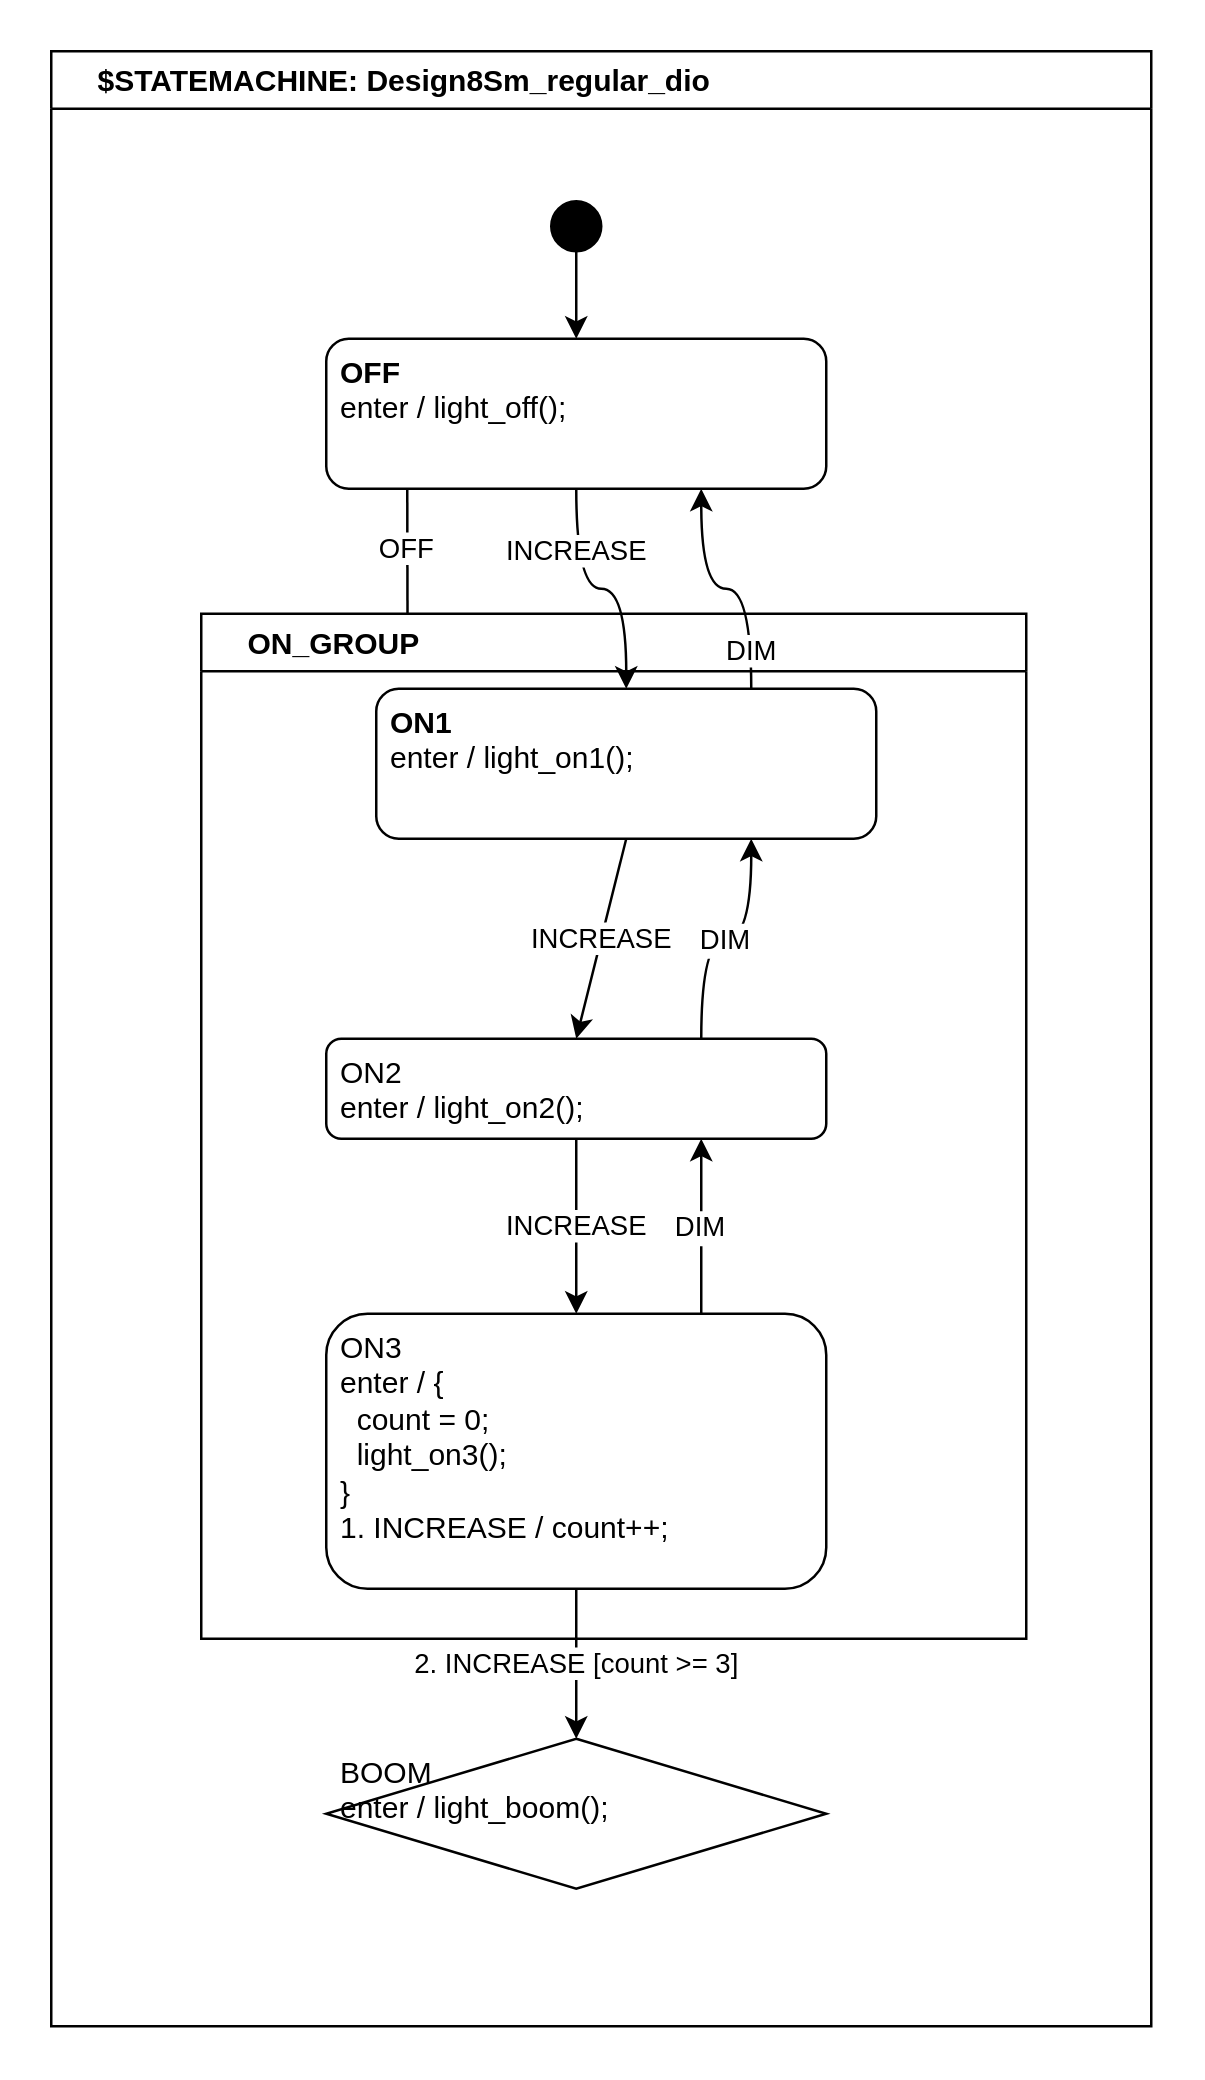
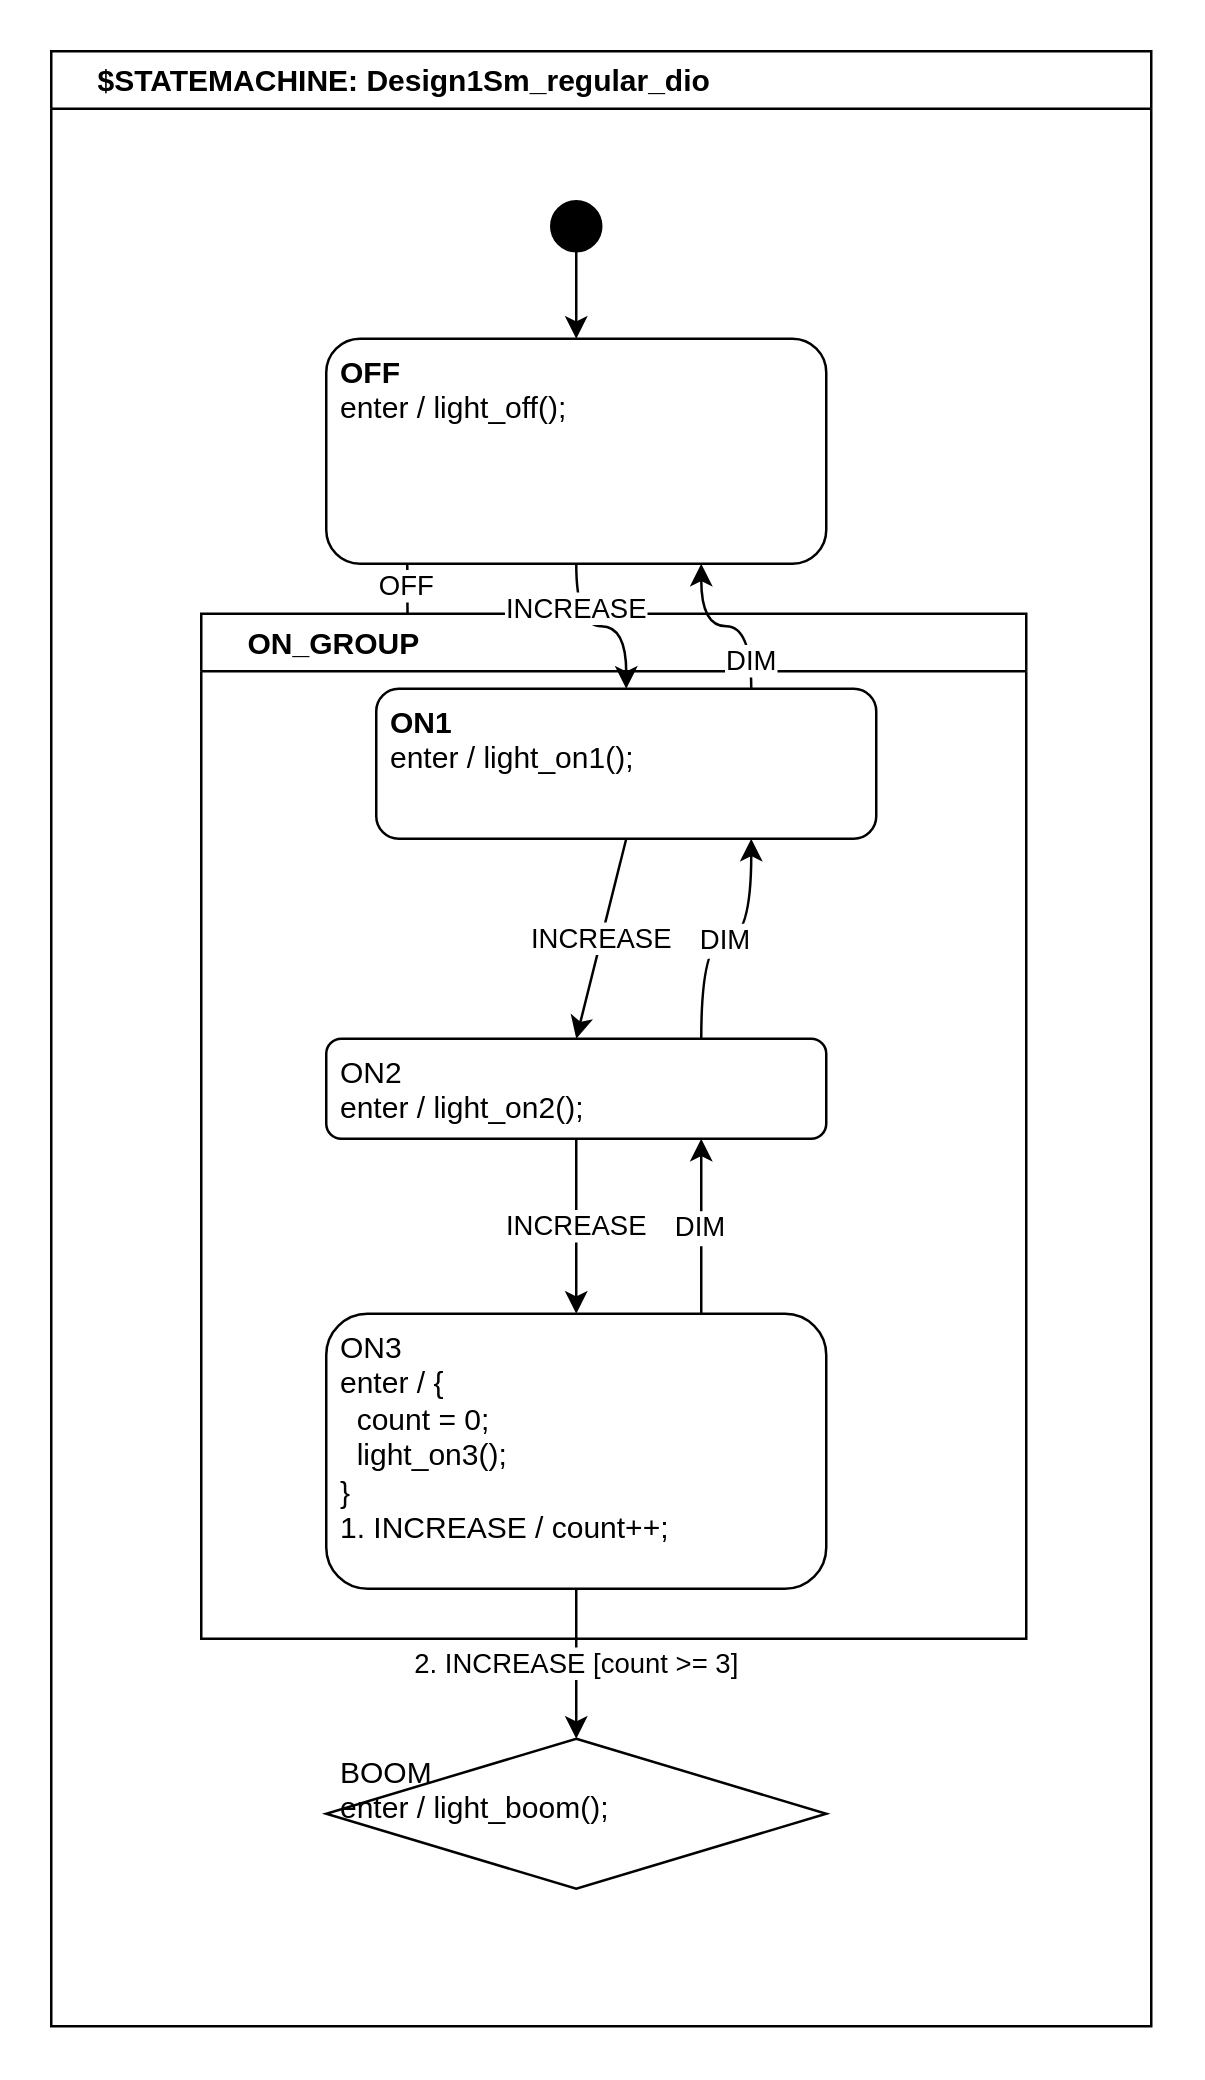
- <mxCell id="2" value="$STATEMACHINE: Design8Sm_regular_dio" style="swimlane;fontStyle=1;align=left;spacingLeft=17;" parent="1" vertex="1"><mxGeometry x="20" y="20" width="440" height="790" as="geometry"><mxRectangle x="10" y="10" width="230" height="100" as="alternateBounds" /></mxGeometry></mxCell>
+ <mxCell id="2" value="$STATEMACHINE: Design1Sm_regular_dio" style="swimlane;fontStyle=1;align=left;spacingLeft=17;" parent="1" vertex="1"><mxGeometry x="20" y="20" width="440" height="790" as="geometry"><mxRectangle x="10" y="10" width="230" height="100" as="alternateBounds" /></mxGeometry></mxCell>
- <mxCell id="13" value="&lt;div&gt;&lt;b&gt;OFF&lt;/b&gt;&lt;/div&gt;&lt;div&gt;enter / light_off();&lt;/div&gt;" style="rounded=1;whiteSpace=wrap;html=1;verticalAlign=top;align=left;spacingLeft=4;" parent="2" vertex="1"><mxGeometry x="110" y="115" width="200" height="60" as="geometry" /></mxCell>
+ <mxCell id="13" value="&lt;div&gt;&lt;b&gt;OFF&lt;/b&gt;&lt;/div&gt;&lt;div&gt;enter / light_off();&lt;/div&gt;" style="rounded=1;whiteSpace=wrap;html=1;verticalAlign=top;align=left;spacingLeft=4;" parent="2" vertex="1"><mxGeometry x="110" y="115" width="200" height="90" as="geometry" /></mxCell>
